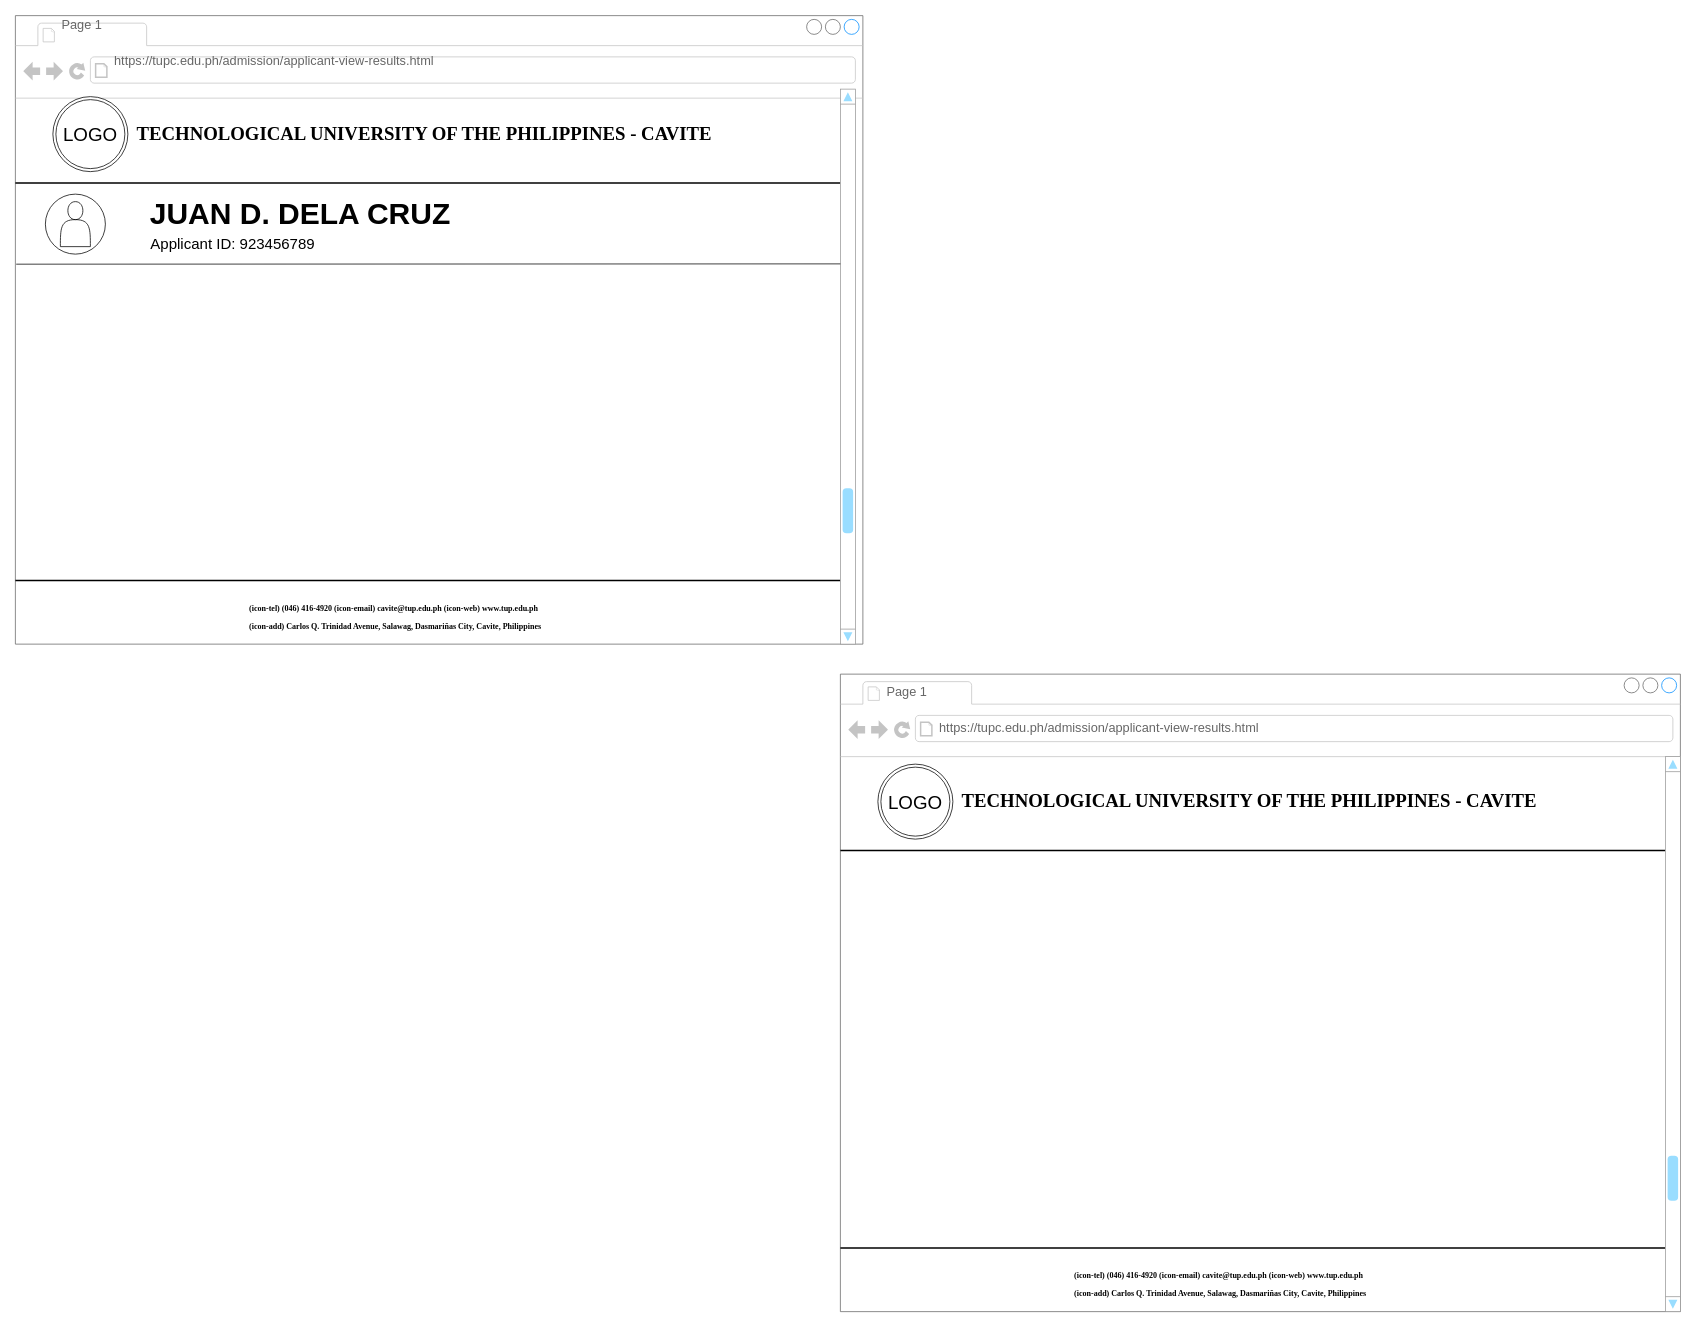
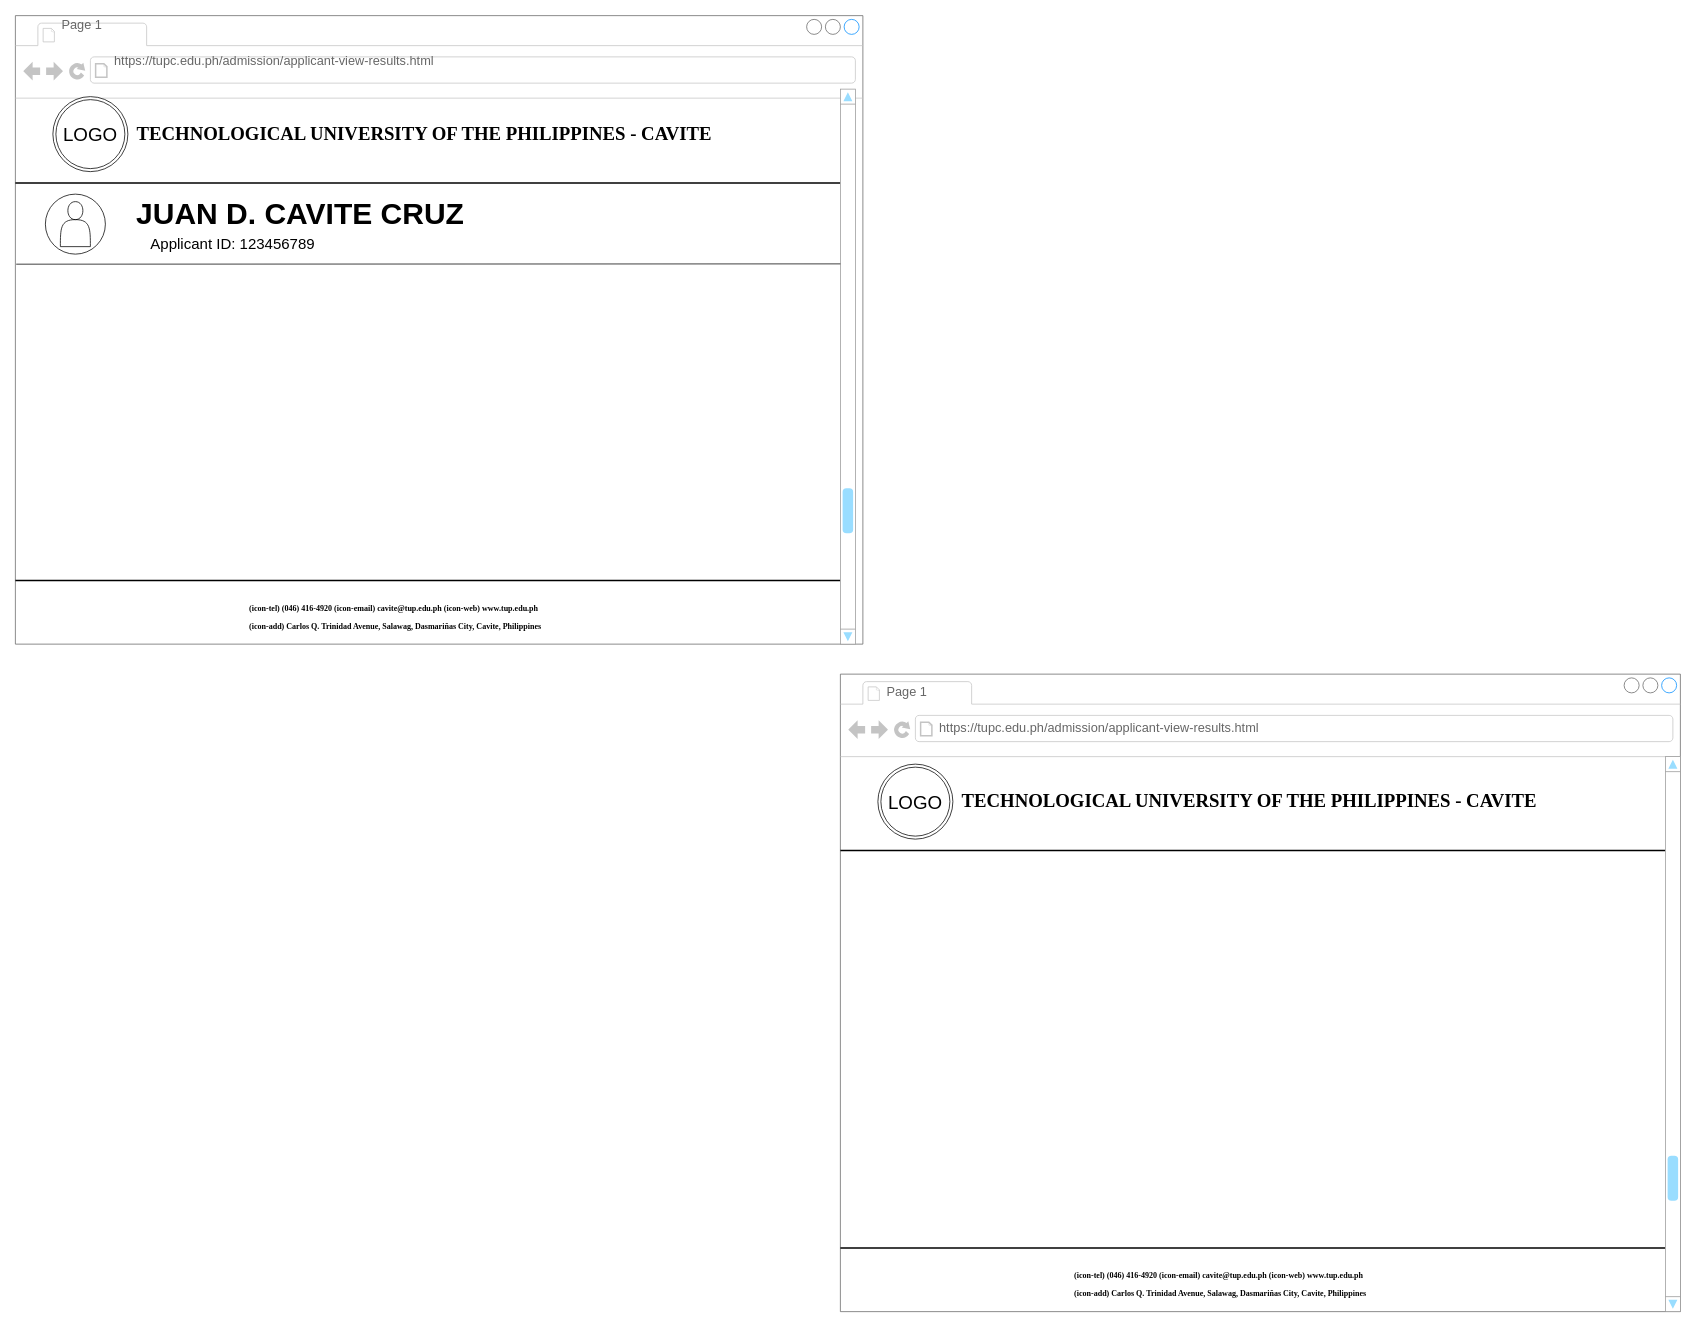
- <mxCell id="23" value="&lt;b&gt;&lt;font style=&quot;font-size: 40px&quot;&gt;JUAN D. DELA CRUZ&lt;/font&gt;&lt;/b&gt;" style="text;html=1;strokeColor=none;fillColor=none;align=center;verticalAlign=middle;whiteSpace=wrap;rounded=0;" vertex="1" parent="11"><mxGeometry x="140" y="248" width="480" height="30" as="geometry" /></mxCell>
+ <mxCell id="23" value="&lt;b&gt;&lt;font style=&quot;font-size: 40px&quot;&gt;JUAN D. CAVITE CRUZ&lt;/font&gt;&lt;/b&gt;" style="text;html=1;strokeColor=none;fillColor=none;align=center;verticalAlign=middle;whiteSpace=wrap;rounded=0;" vertex="1" parent="11"><mxGeometry x="140" y="248" width="480" height="30" as="geometry" /></mxCell>
- <mxCell id="24" value="&lt;font style=&quot;font-size: 20px&quot;&gt;Applicant ID: 923456789&lt;/font&gt;" style="text;html=1;strokeColor=none;fillColor=none;align=center;verticalAlign=middle;whiteSpace=wrap;rounded=0;" vertex="1" parent="11"><mxGeometry x="50" y="288" width="480" height="30" as="geometry" /></mxCell>
+ <mxCell id="24" value="&lt;font style=&quot;font-size: 20px&quot;&gt;Applicant ID: 123456789&lt;/font&gt;" style="text;html=1;strokeColor=none;fillColor=none;align=center;verticalAlign=middle;whiteSpace=wrap;rounded=0;" vertex="1" parent="11"><mxGeometry x="50" y="288" width="480" height="30" as="geometry" /></mxCell>
